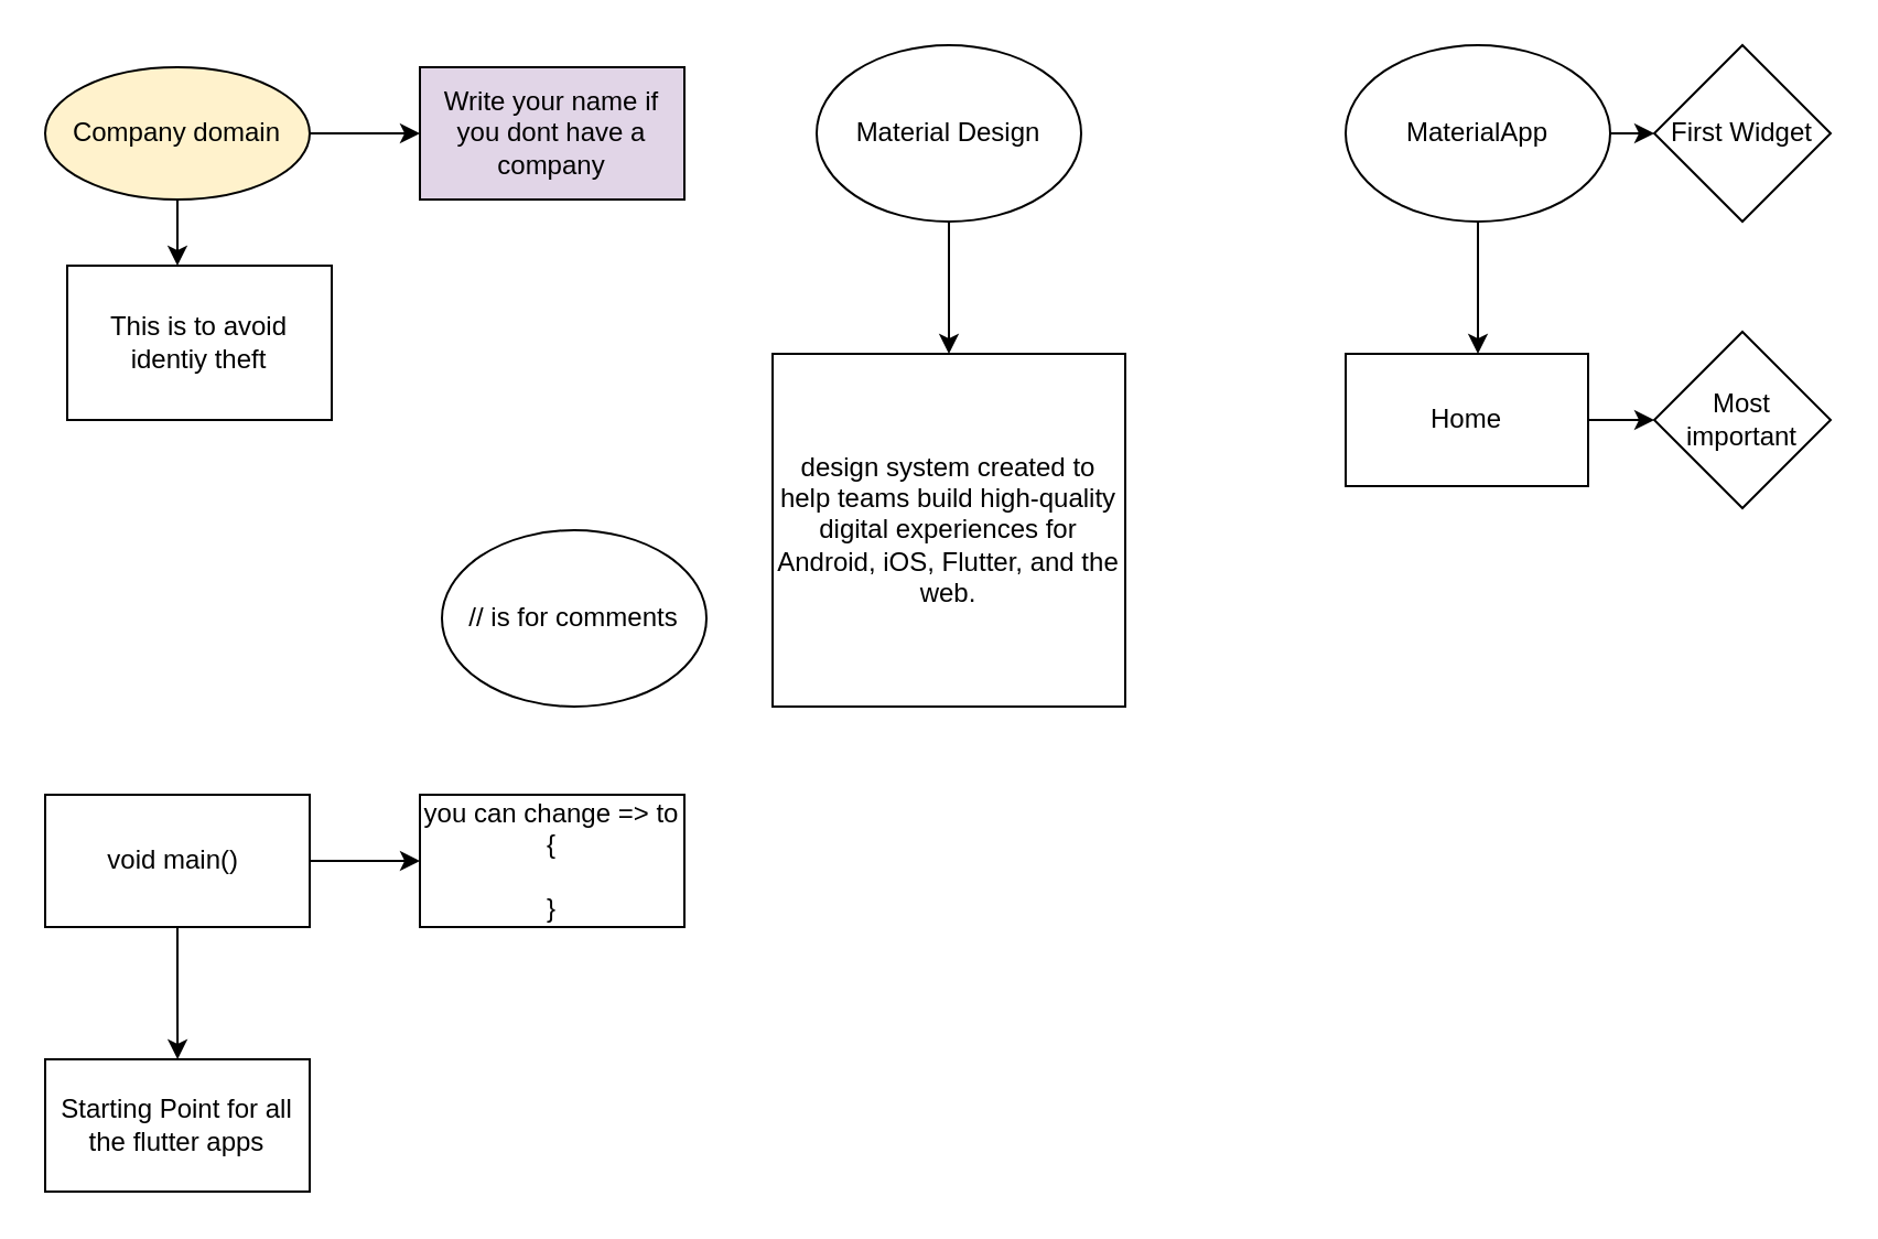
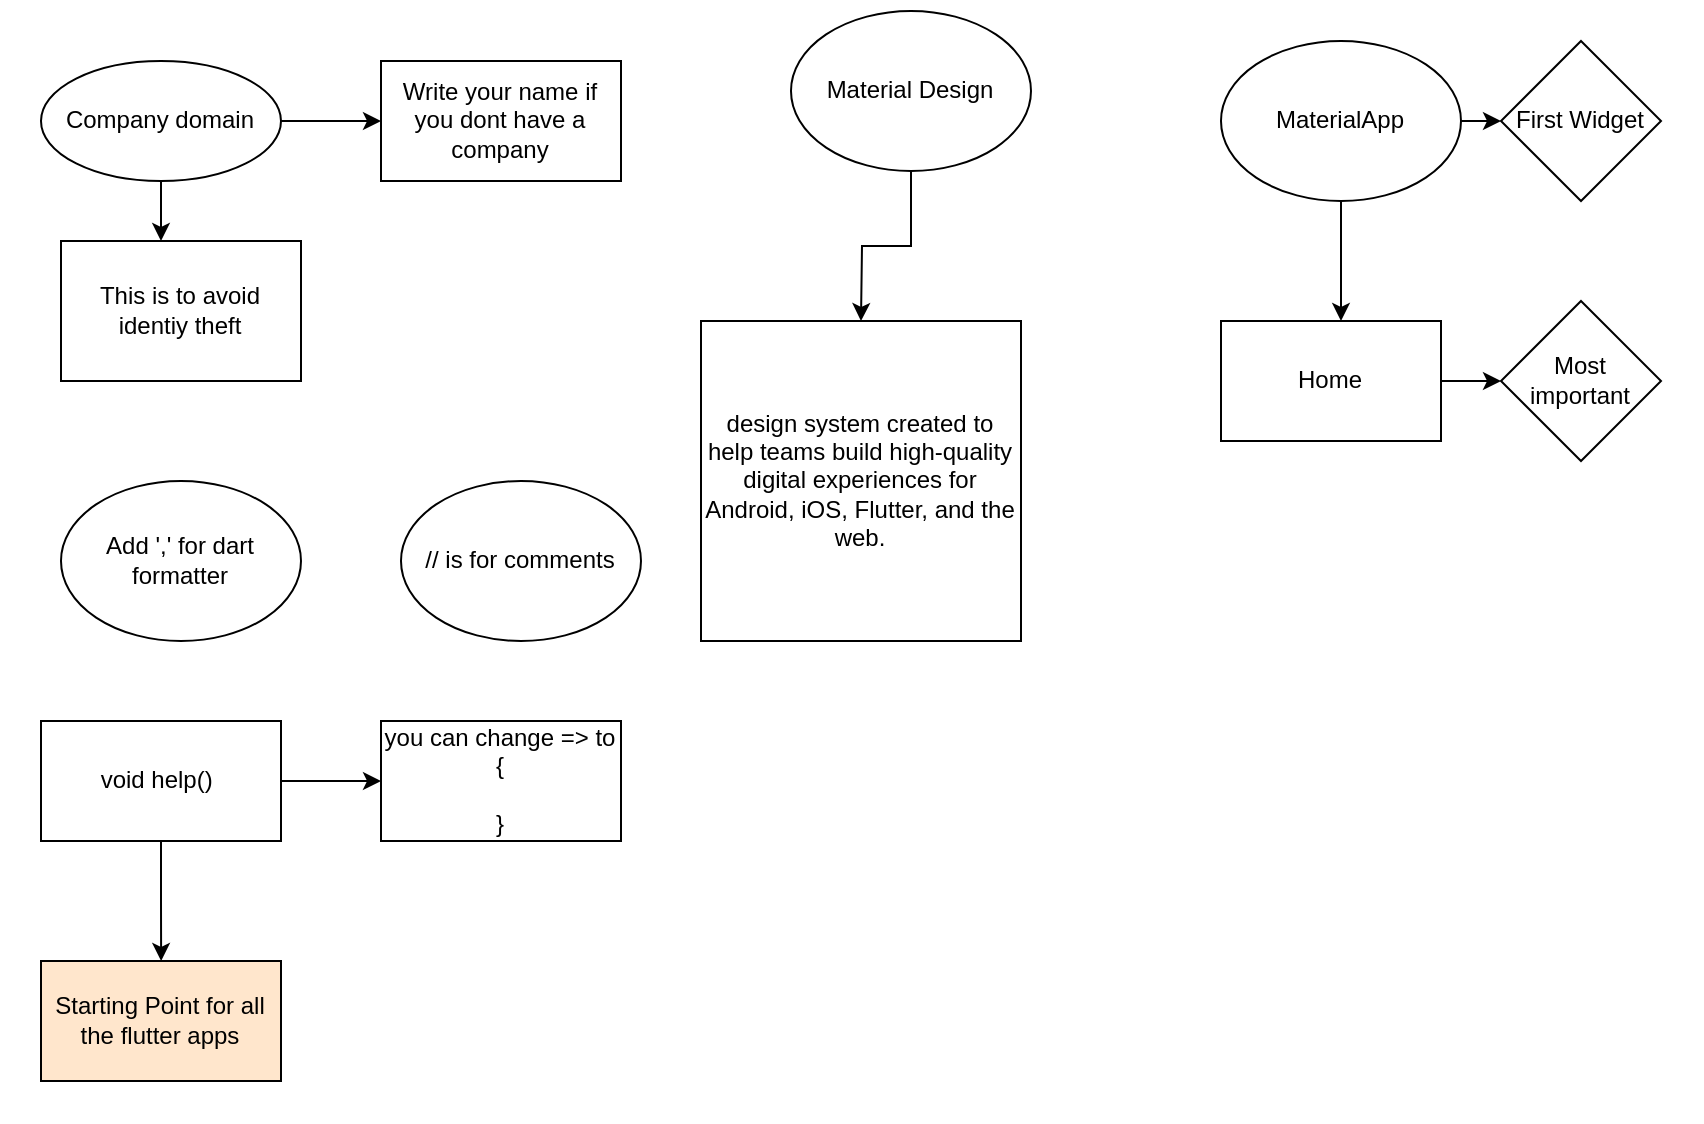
- <mxCell id="4" value="Company domain" style="ellipse;whiteSpace=wrap;html=1;fillColor=#fff2cc;" vertex="1" parent="1"><mxGeometry x="20" y="30" width="120" height="60" as="geometry" /></mxCell>
+ <mxCell id="4" value="Company domain" style="ellipse;whiteSpace=wrap;html=1;" vertex="1" parent="1"><mxGeometry x="20" y="30" width="120" height="60" as="geometry" /></mxCell>
- <mxCell id="6" value="Write your name if you dont have a company" style="whiteSpace=wrap;html=1;fillColor=#e1d5e7;" vertex="1" parent="1"><mxGeometry x="190" y="30" width="120" height="60" as="geometry" /></mxCell>
+ <mxCell id="6" value="Write your name if you dont have a company" style="whiteSpace=wrap;html=1;" vertex="1" parent="1"><mxGeometry x="190" y="30" width="120" height="60" as="geometry" /></mxCell>
- <mxCell id="8" value="Material Design" style="ellipse;whiteSpace=wrap;html=1;" vertex="1" parent="1"><mxGeometry x="370" y="20" width="120" height="80" as="geometry" /></mxCell>
+ <mxCell id="8" value="Material Design" style="ellipse;whiteSpace=wrap;html=1;" vertex="1" parent="1"><mxGeometry x="395" y="5" width="120" height="80" as="geometry" /></mxCell>
+ <mxCell id="17" value="Add ',' for dart formatter" style="ellipse;whiteSpace=wrap;html=1;" vertex="1" parent="1"><mxGeometry x="30" y="240" width="120" height="80" as="geometry" /></mxCell>
- <mxCell id="20" value="void main()&amp;nbsp;" style="whiteSpace=wrap;html=1;" vertex="1" parent="1"><mxGeometry x="20" y="360" width="120" height="60" as="geometry" /></mxCell>
+ <mxCell id="20" value="void help()&amp;nbsp;" style="whiteSpace=wrap;html=1;" vertex="1" parent="1"><mxGeometry x="20" y="360" width="120" height="60" as="geometry" /></mxCell>
- <mxCell id="21" value="Starting Point for all the flutter apps" style="whiteSpace=wrap;html=1;" vertex="1" parent="1"><mxGeometry x="20" y="480" width="120" height="60" as="geometry" /></mxCell>
+ <mxCell id="21" value="Starting Point for all the flutter apps" style="whiteSpace=wrap;html=1;fillColor=#ffe6cc;" vertex="1" parent="1"><mxGeometry x="20" y="480" width="120" height="60" as="geometry" /></mxCell>
